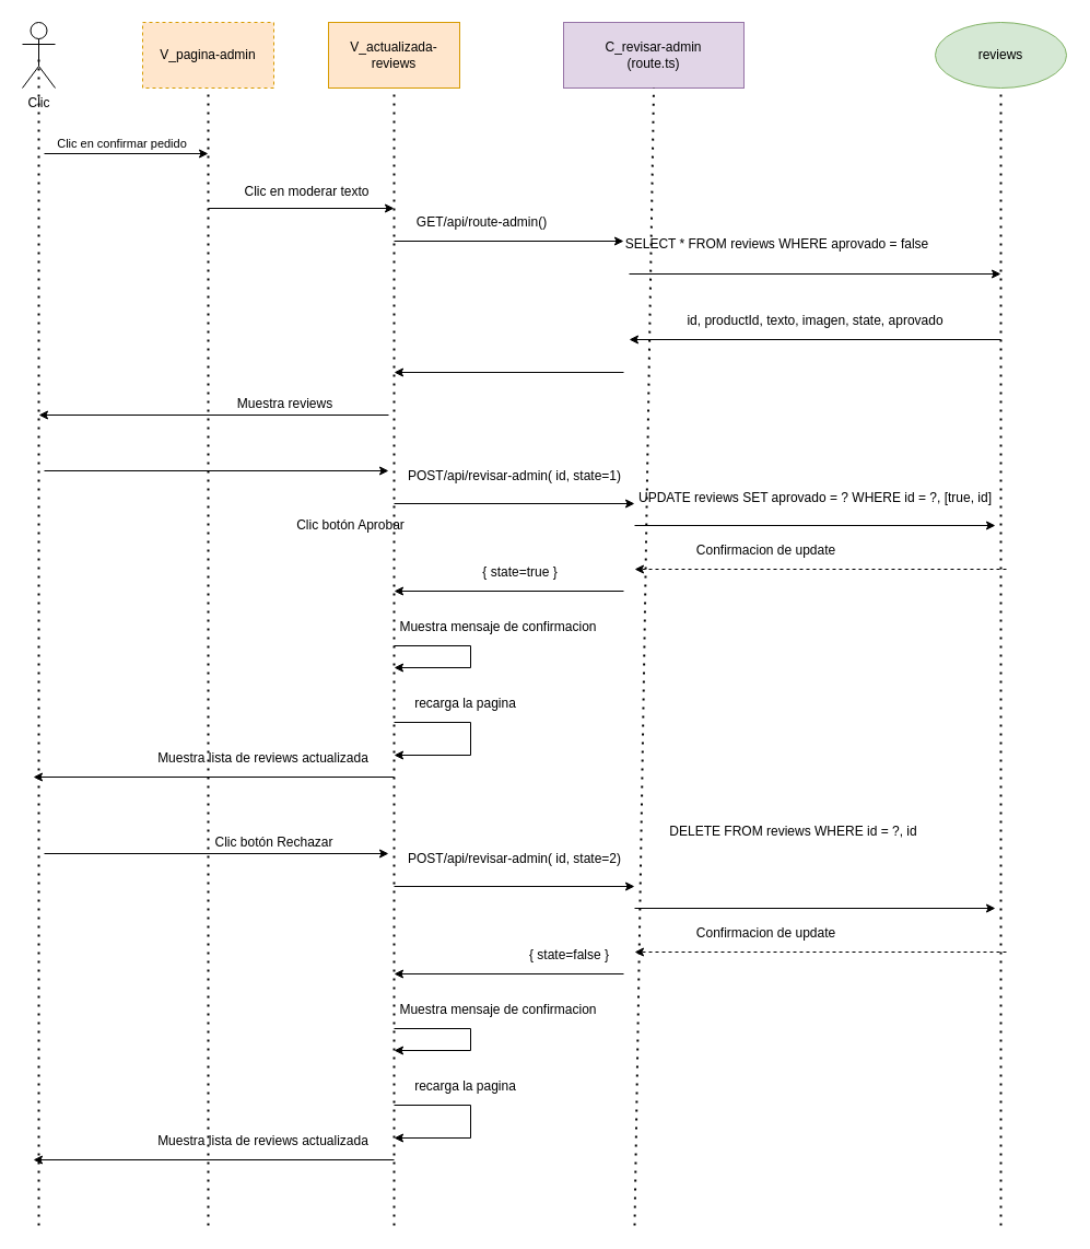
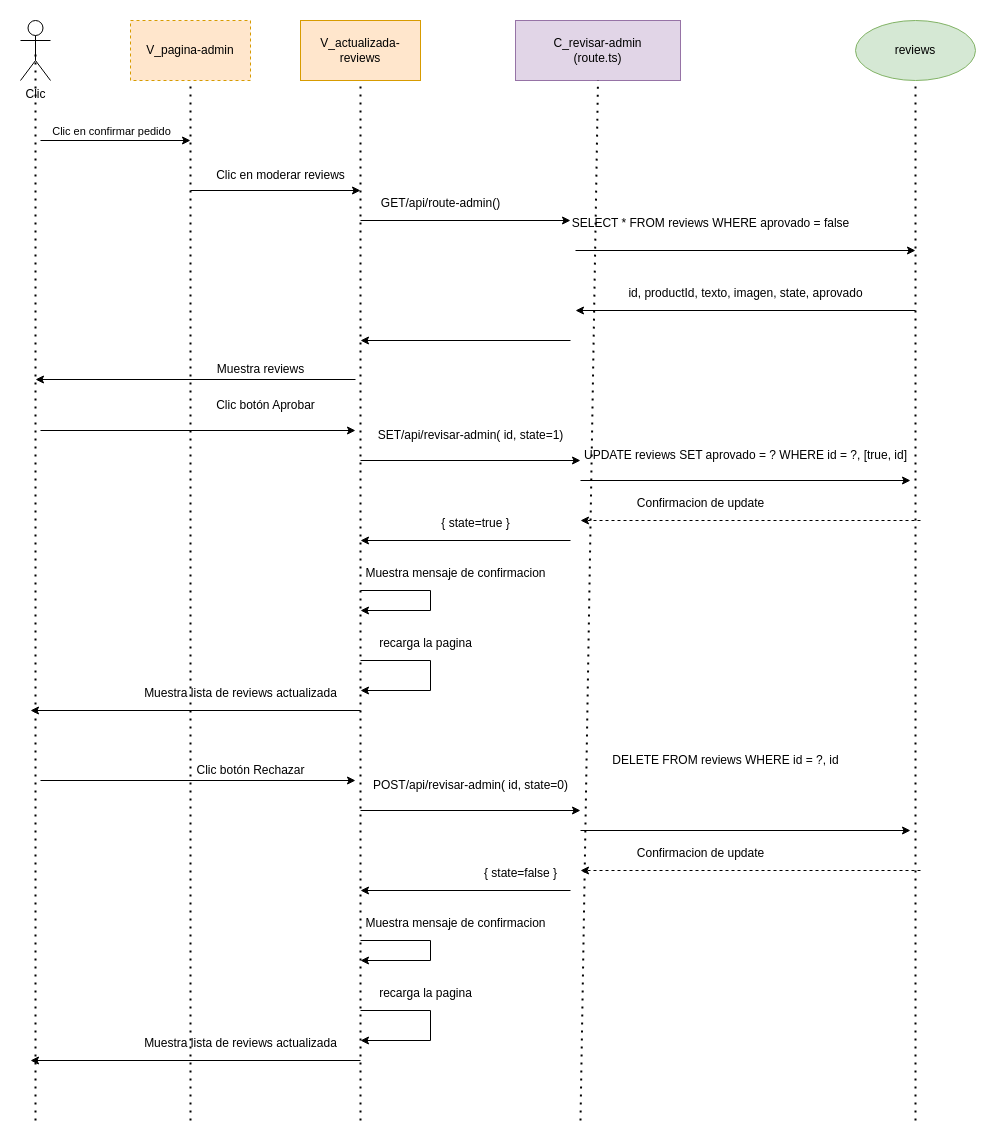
- <mxCell id="13" value="Clic en moderar texto" style="text;html=1;align=center;verticalAlign=middle;resizable=0;points=[];autosize=1;strokeColor=none;fillColor=none;" vertex="1" parent="1"><mxGeometry x="205" y="160" width="150" height="30" as="geometry" /></mxCell>
+ <mxCell id="13" value="Clic en moderar reviews" style="text;html=1;align=center;verticalAlign=middle;resizable=0;points=[];autosize=1;strokeColor=none;fillColor=none;" vertex="1" parent="1"><mxGeometry x="205" y="160" width="150" height="30" as="geometry" /></mxCell>
- <mxCell id="28" value="POST/api/revisar-admin( id, state=1)" style="text;html=1;align=center;verticalAlign=middle;resizable=0;points=[];autosize=1;strokeColor=none;fillColor=none;" vertex="1" parent="1"><mxGeometry x="360" y="420" width="220" height="30" as="geometry" /></mxCell>
+ <mxCell id="28" value="SET/api/revisar-admin( id, state=1)" style="text;html=1;align=center;verticalAlign=middle;resizable=0;points=[];autosize=1;strokeColor=none;fillColor=none;" vertex="1" parent="1"><mxGeometry x="360" y="420" width="220" height="30" as="geometry" /></mxCell>
- <mxCell id="26" value="Clic botón Aprobar" style="text;html=1;align=center;verticalAlign=middle;resizable=0;points=[];autosize=1;strokeColor=none;fillColor=none;" vertex="1" parent="1"><mxGeometry x="260" y="465" width="120" height="30" as="geometry" /></mxCell>
+ <mxCell id="26" value="Clic botón Aprobar" style="text;html=1;align=center;verticalAlign=middle;resizable=0;points=[];autosize=1;strokeColor=none;fillColor=none;" vertex="1" parent="1"><mxGeometry x="205" y="390" width="120" height="30" as="geometry" /></mxCell>
- <mxCell id="44" value="POST/api/revisar-admin( id, state=2)" style="text;html=1;align=center;verticalAlign=middle;resizable=0;points=[];autosize=1;strokeColor=none;fillColor=none;" vertex="1" parent="1"><mxGeometry x="360" y="770" width="220" height="30" as="geometry" /></mxCell>
+ <mxCell id="44" value="POST/api/revisar-admin( id, state=0)" style="text;html=1;align=center;verticalAlign=middle;resizable=0;points=[];autosize=1;strokeColor=none;fillColor=none;" vertex="1" parent="1"><mxGeometry x="360" y="770" width="220" height="30" as="geometry" /></mxCell>
